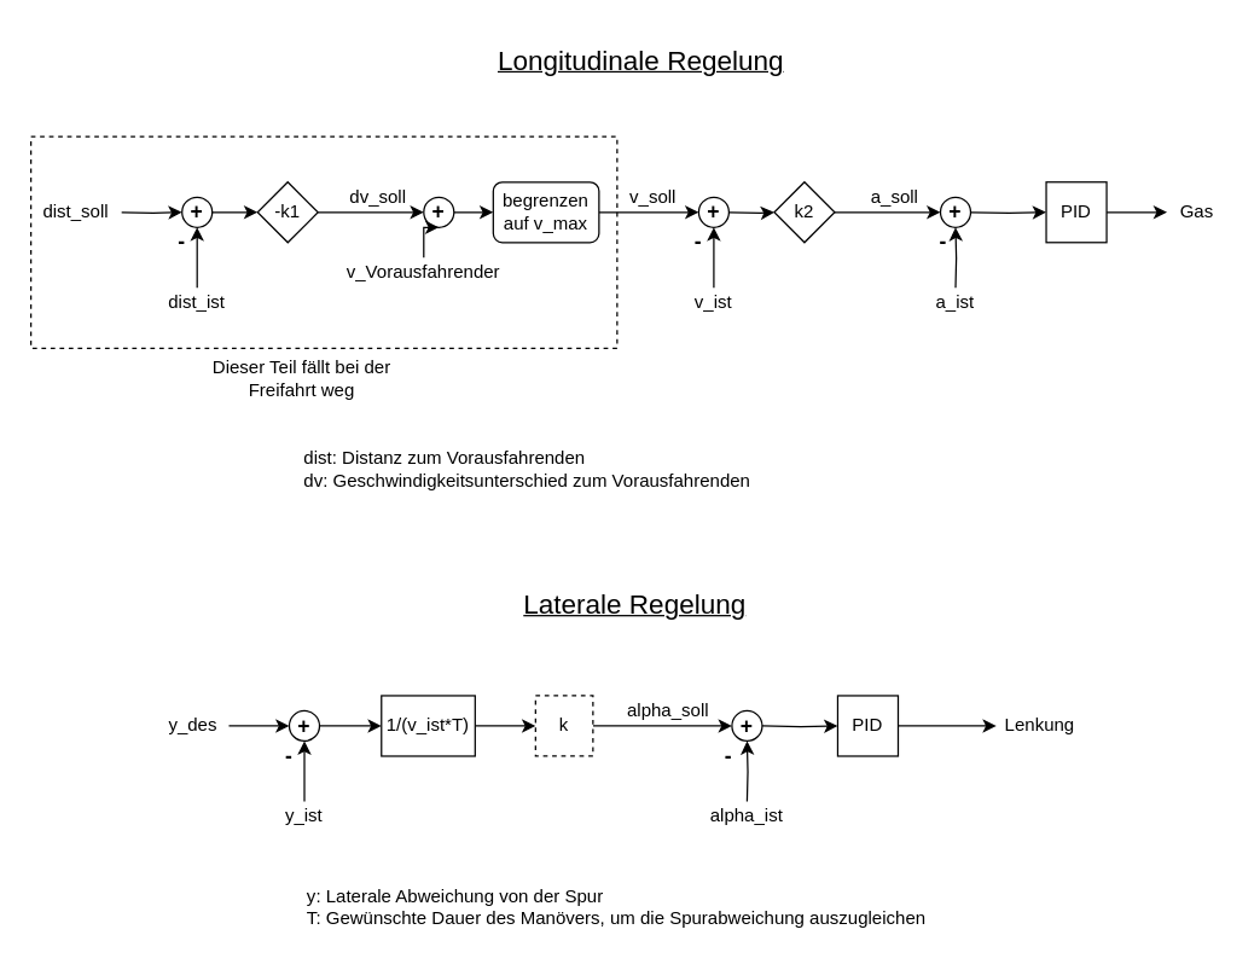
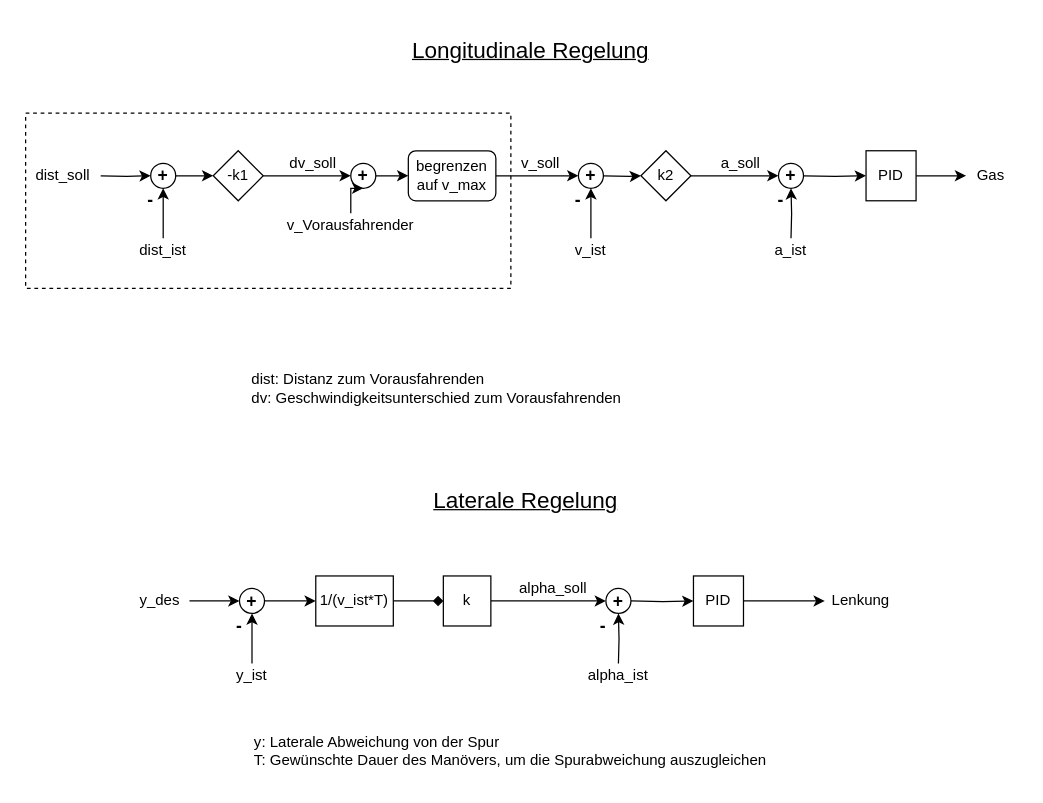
- <mxCell id="35" value="Dieser Teil fällt bei der Freifahrt weg" style="text;html=1;strokeColor=none;fillColor=none;align=center;verticalAlign=middle;whiteSpace=wrap;rounded=0;dashed=1;" vertex="1" parent="1"><mxGeometry x="119" y="230" width="161" height="40" as="geometry" /></mxCell>
- <mxCell id="55" style="edgeStyle=orthogonalEdgeStyle;rounded=0;orthogonalLoop=1;jettySize=auto;html=1;entryX=0;entryY=0.5;entryDx=0;entryDy=0;" edge="1" parent="1" source="56" target="38"><mxGeometry relative="1" as="geometry" /></mxCell>
+ <mxCell id="55" style="edgeStyle=orthogonalEdgeStyle;rounded=0;orthogonalLoop=1;jettySize=auto;html=1;entryX=0;entryY=0.5;entryDx=0;entryDy=0;endArrow=diamond;" edge="1" parent="1" source="56" target="38"><mxGeometry relative="1" as="geometry" /></mxCell>
- <mxCell id="38" value="k" style="rounded=0;whiteSpace=wrap;html=1;dashed=1;" vertex="1" parent="1"><mxGeometry x="354" y="460" width="38" height="40" as="geometry" /></mxCell>
+ <mxCell id="38" value="k" style="rounded=0;whiteSpace=wrap;html=1;" vertex="1" parent="1"><mxGeometry x="354" y="460" width="38" height="40" as="geometry" /></mxCell>
